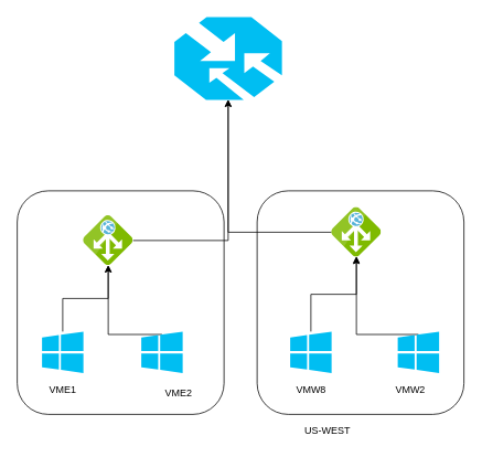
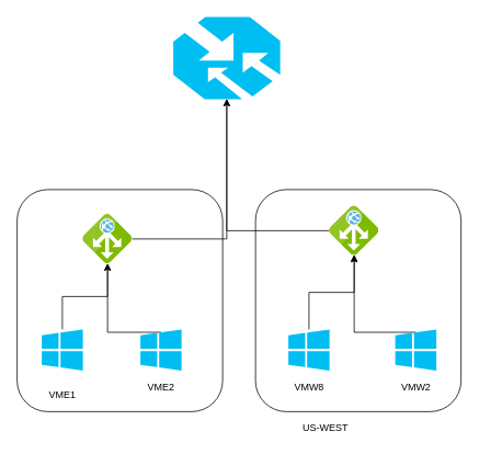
- <mxCell id="18" value="VME1" style="text;html=1;align=center;verticalAlign=middle;resizable=0;points=[];autosize=1;" vertex="1" parent="1"><mxGeometry x="50" y="460" width="50" height="20" as="geometry" /></mxCell>
+ <mxCell id="18" value="VME1" style="text;html=1;align=center;verticalAlign=middle;resizable=0;points=[];autosize=1;" vertex="1" parent="1"><mxGeometry x="50" y="470" width="50" height="20" as="geometry" /></mxCell>
- <mxCell id="21" value="VMW2" style="text;html=1;align=center;verticalAlign=middle;resizable=0;points=[];autosize=1;" vertex="1" parent="1"><mxGeometry x="470" y="460" width="50" height="20" as="geometry" /></mxCell>
+ <mxCell id="21" value="VMW2" style="text;html=1;align=center;verticalAlign=middle;resizable=0;points=[];autosize=1;" vertex="1" parent="1"><mxGeometry x="480" y="460" width="50" height="20" as="geometry" /></mxCell>
- <mxCell id="19" value="VME2" style="text;html=1;align=center;verticalAlign=middle;resizable=0;points=[];autosize=1;" vertex="1" parent="1"><mxGeometry x="190" y="465" width="50" height="20" as="geometry" /></mxCell>
+ <mxCell id="19" value="VME2" style="text;html=1;align=center;verticalAlign=middle;resizable=0;points=[];autosize=1;" vertex="1" parent="1"><mxGeometry x="170" y="460" width="50" height="20" as="geometry" /></mxCell>
